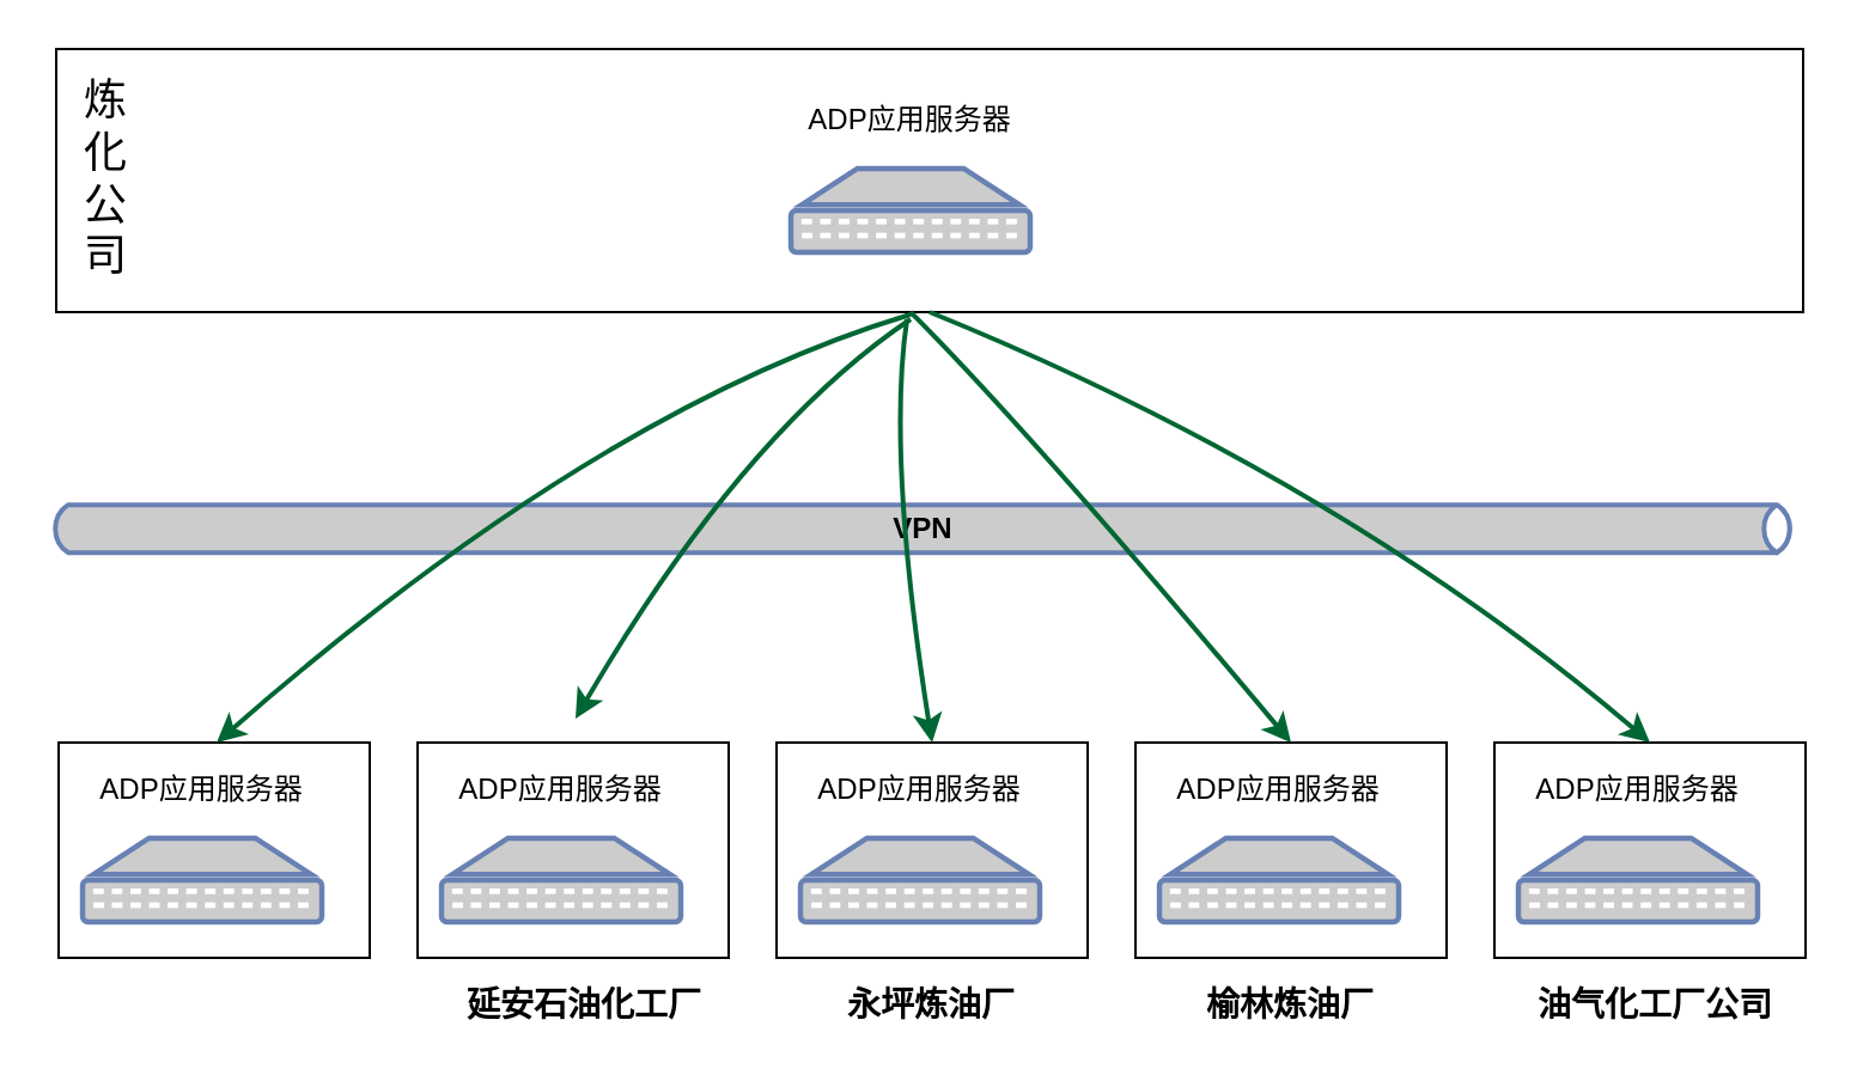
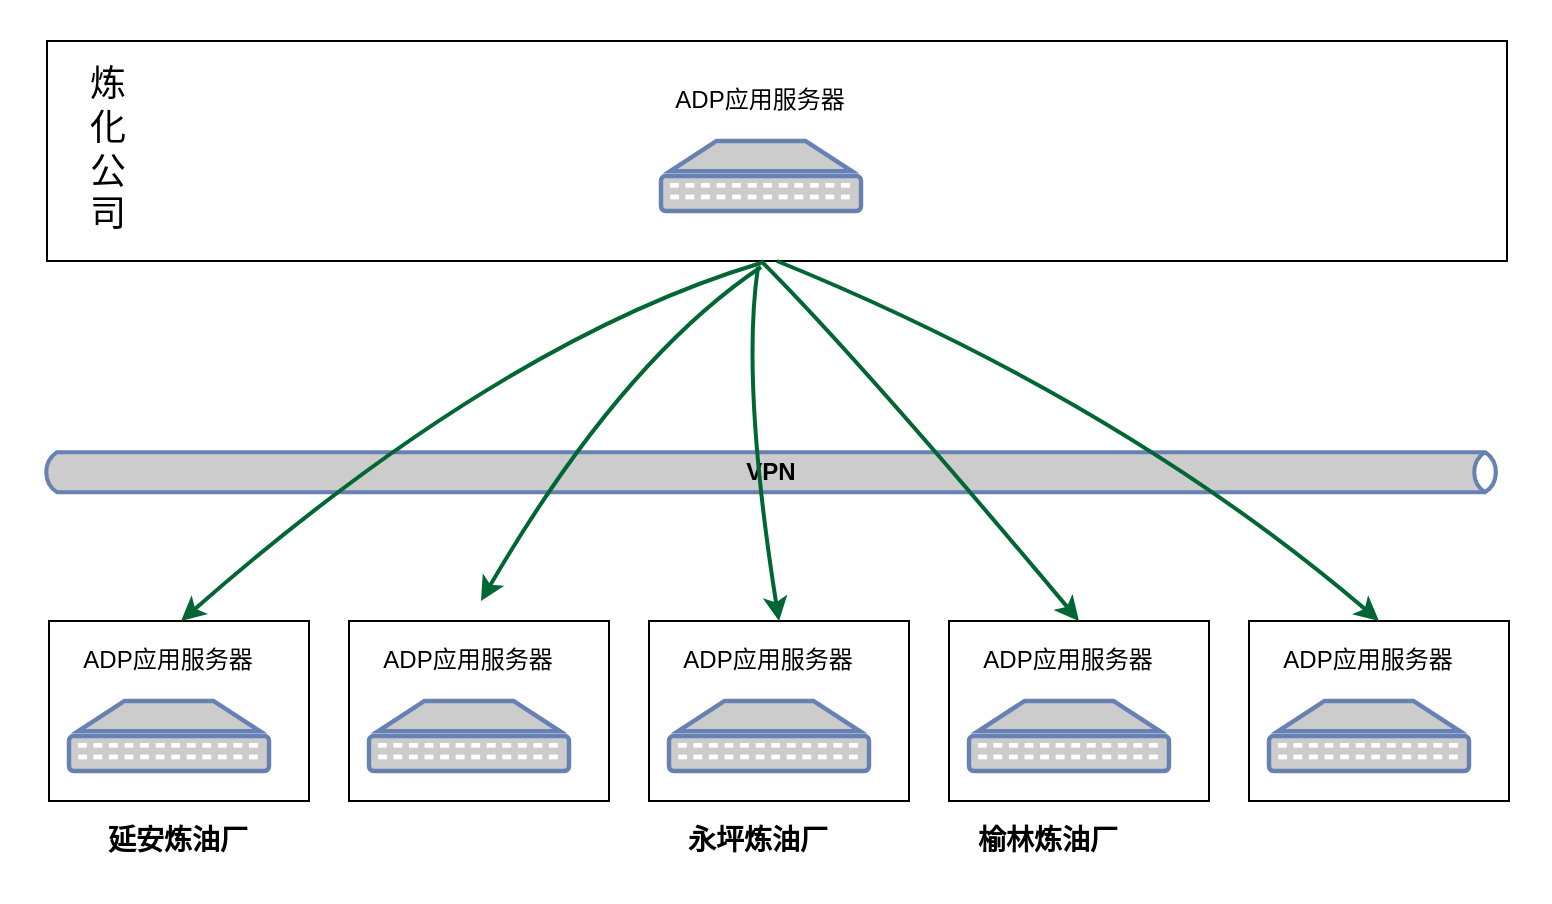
- <mxCell id="6" value="&lt;font style=&quot;font-size: 18px&quot;&gt;炼&lt;br&gt;化&lt;br&gt;公&lt;br&gt;司&lt;/font&gt;" style="text;html=1;strokeColor=none;fillColor=none;align=center;verticalAlign=middle;whiteSpace=wrap;rounded=0;" vertex="1" parent="1"><mxGeometry x="24" y="25" width="40" height="100" as="geometry" /></mxCell>
+ <mxCell id="6" value="&lt;font style=&quot;font-size: 18px&quot;&gt;炼&lt;br&gt;化&lt;br&gt;公&lt;br&gt;司&lt;/font&gt;" style="text;html=1;strokeColor=none;fillColor=none;align=center;verticalAlign=middle;whiteSpace=wrap;rounded=0;" vertex="1" parent="1"><mxGeometry x="34" y="25" width="40" height="100" as="geometry" /></mxCell>
- <mxCell id="7" value="&lt;font color=&quot;#000000&quot;&gt;&lt;b&gt;VPN&lt;/b&gt;&lt;/font&gt;" style="html=1;outlineConnect=0;fillColor=#CCCCCC;strokeColor=#6881B3;gradientColor=none;gradientDirection=north;strokeWidth=2;shape=mxgraph.networks.bus;gradientColor=none;gradientDirection=north;fontColor=#ffffff;perimeter=backbonePerimeter;backboneSize=20;" vertex="1" parent="1"><mxGeometry x="20" y="210" width="730" height="21.16" as="geometry" /></mxCell>
+ <mxCell id="7" value="&lt;font color=&quot;#000000&quot;&gt;&lt;b&gt;VPN&lt;/b&gt;&lt;/font&gt;" style="html=1;outlineConnect=0;fillColor=#CCCCCC;strokeColor=#6881B3;gradientColor=none;gradientDirection=north;strokeWidth=2;shape=mxgraph.networks.bus;gradientColor=none;gradientDirection=north;fontColor=#ffffff;perimeter=backbonePerimeter;backboneSize=20;" vertex="1" parent="1"><mxGeometry x="20" y="225" width="730" height="21.16" as="geometry" /></mxCell>
+ <mxCell id="10" value="&lt;b&gt;&lt;font style=&quot;font-size: 14px&quot;&gt;延安炼油厂&lt;/font&gt;&lt;/b&gt;" style="text;html=1;strokeColor=none;fillColor=none;align=center;verticalAlign=middle;whiteSpace=wrap;rounded=0;" vertex="1" parent="1"><mxGeometry x="49" y="410" width="80" height="20" as="geometry" /></mxCell>
- <mxCell id="14" value="&lt;b&gt;&lt;font style=&quot;font-size: 14px&quot;&gt;延安石油化工厂&lt;/font&gt;&lt;/b&gt;" style="text;html=1;strokeColor=none;fillColor=none;align=center;verticalAlign=middle;whiteSpace=wrap;rounded=0;" vertex="1" parent="1"><mxGeometry x="194" y="410" width="100" height="20" as="geometry" /></mxCell>
- <mxCell id="18" value="&lt;b&gt;&lt;font style=&quot;font-size: 14px&quot;&gt;永坪炼油厂&lt;/font&gt;&lt;/b&gt;" style="text;html=1;strokeColor=none;fillColor=none;align=center;verticalAlign=middle;whiteSpace=wrap;rounded=0;" vertex="1" parent="1"><mxGeometry x="349" y="410" width="80" height="20" as="geometry" /></mxCell>
+ <mxCell id="18" value="&lt;b&gt;&lt;font style=&quot;font-size: 14px&quot;&gt;永坪炼油厂&lt;/font&gt;&lt;/b&gt;" style="text;html=1;strokeColor=none;fillColor=none;align=center;verticalAlign=middle;whiteSpace=wrap;rounded=0;" vertex="1" parent="1"><mxGeometry x="339" y="410" width="80" height="20" as="geometry" /></mxCell>
- <mxCell id="22" value="&lt;b&gt;&lt;font style=&quot;font-size: 14px&quot;&gt;榆林炼油厂&lt;/font&gt;&lt;/b&gt;" style="text;html=1;strokeColor=none;fillColor=none;align=center;verticalAlign=middle;whiteSpace=wrap;rounded=0;" vertex="1" parent="1"><mxGeometry x="499" y="410" width="80" height="20" as="geometry" /></mxCell>
+ <mxCell id="22" value="&lt;b&gt;&lt;font style=&quot;font-size: 14px&quot;&gt;榆林炼油厂&lt;/font&gt;&lt;/b&gt;" style="text;html=1;strokeColor=none;fillColor=none;align=center;verticalAlign=middle;whiteSpace=wrap;rounded=0;" vertex="1" parent="1"><mxGeometry x="484" y="410" width="80" height="20" as="geometry" /></mxCell>
- <mxCell id="26" value="&lt;b&gt;&lt;font style=&quot;font-size: 14px&quot;&gt;油气化工厂公司&lt;/font&gt;&lt;/b&gt;" style="text;html=1;strokeColor=none;fillColor=none;align=center;verticalAlign=middle;whiteSpace=wrap;rounded=0;" vertex="1" parent="1"><mxGeometry x="639" y="410" width="105" height="20" as="geometry" /></mxCell>
